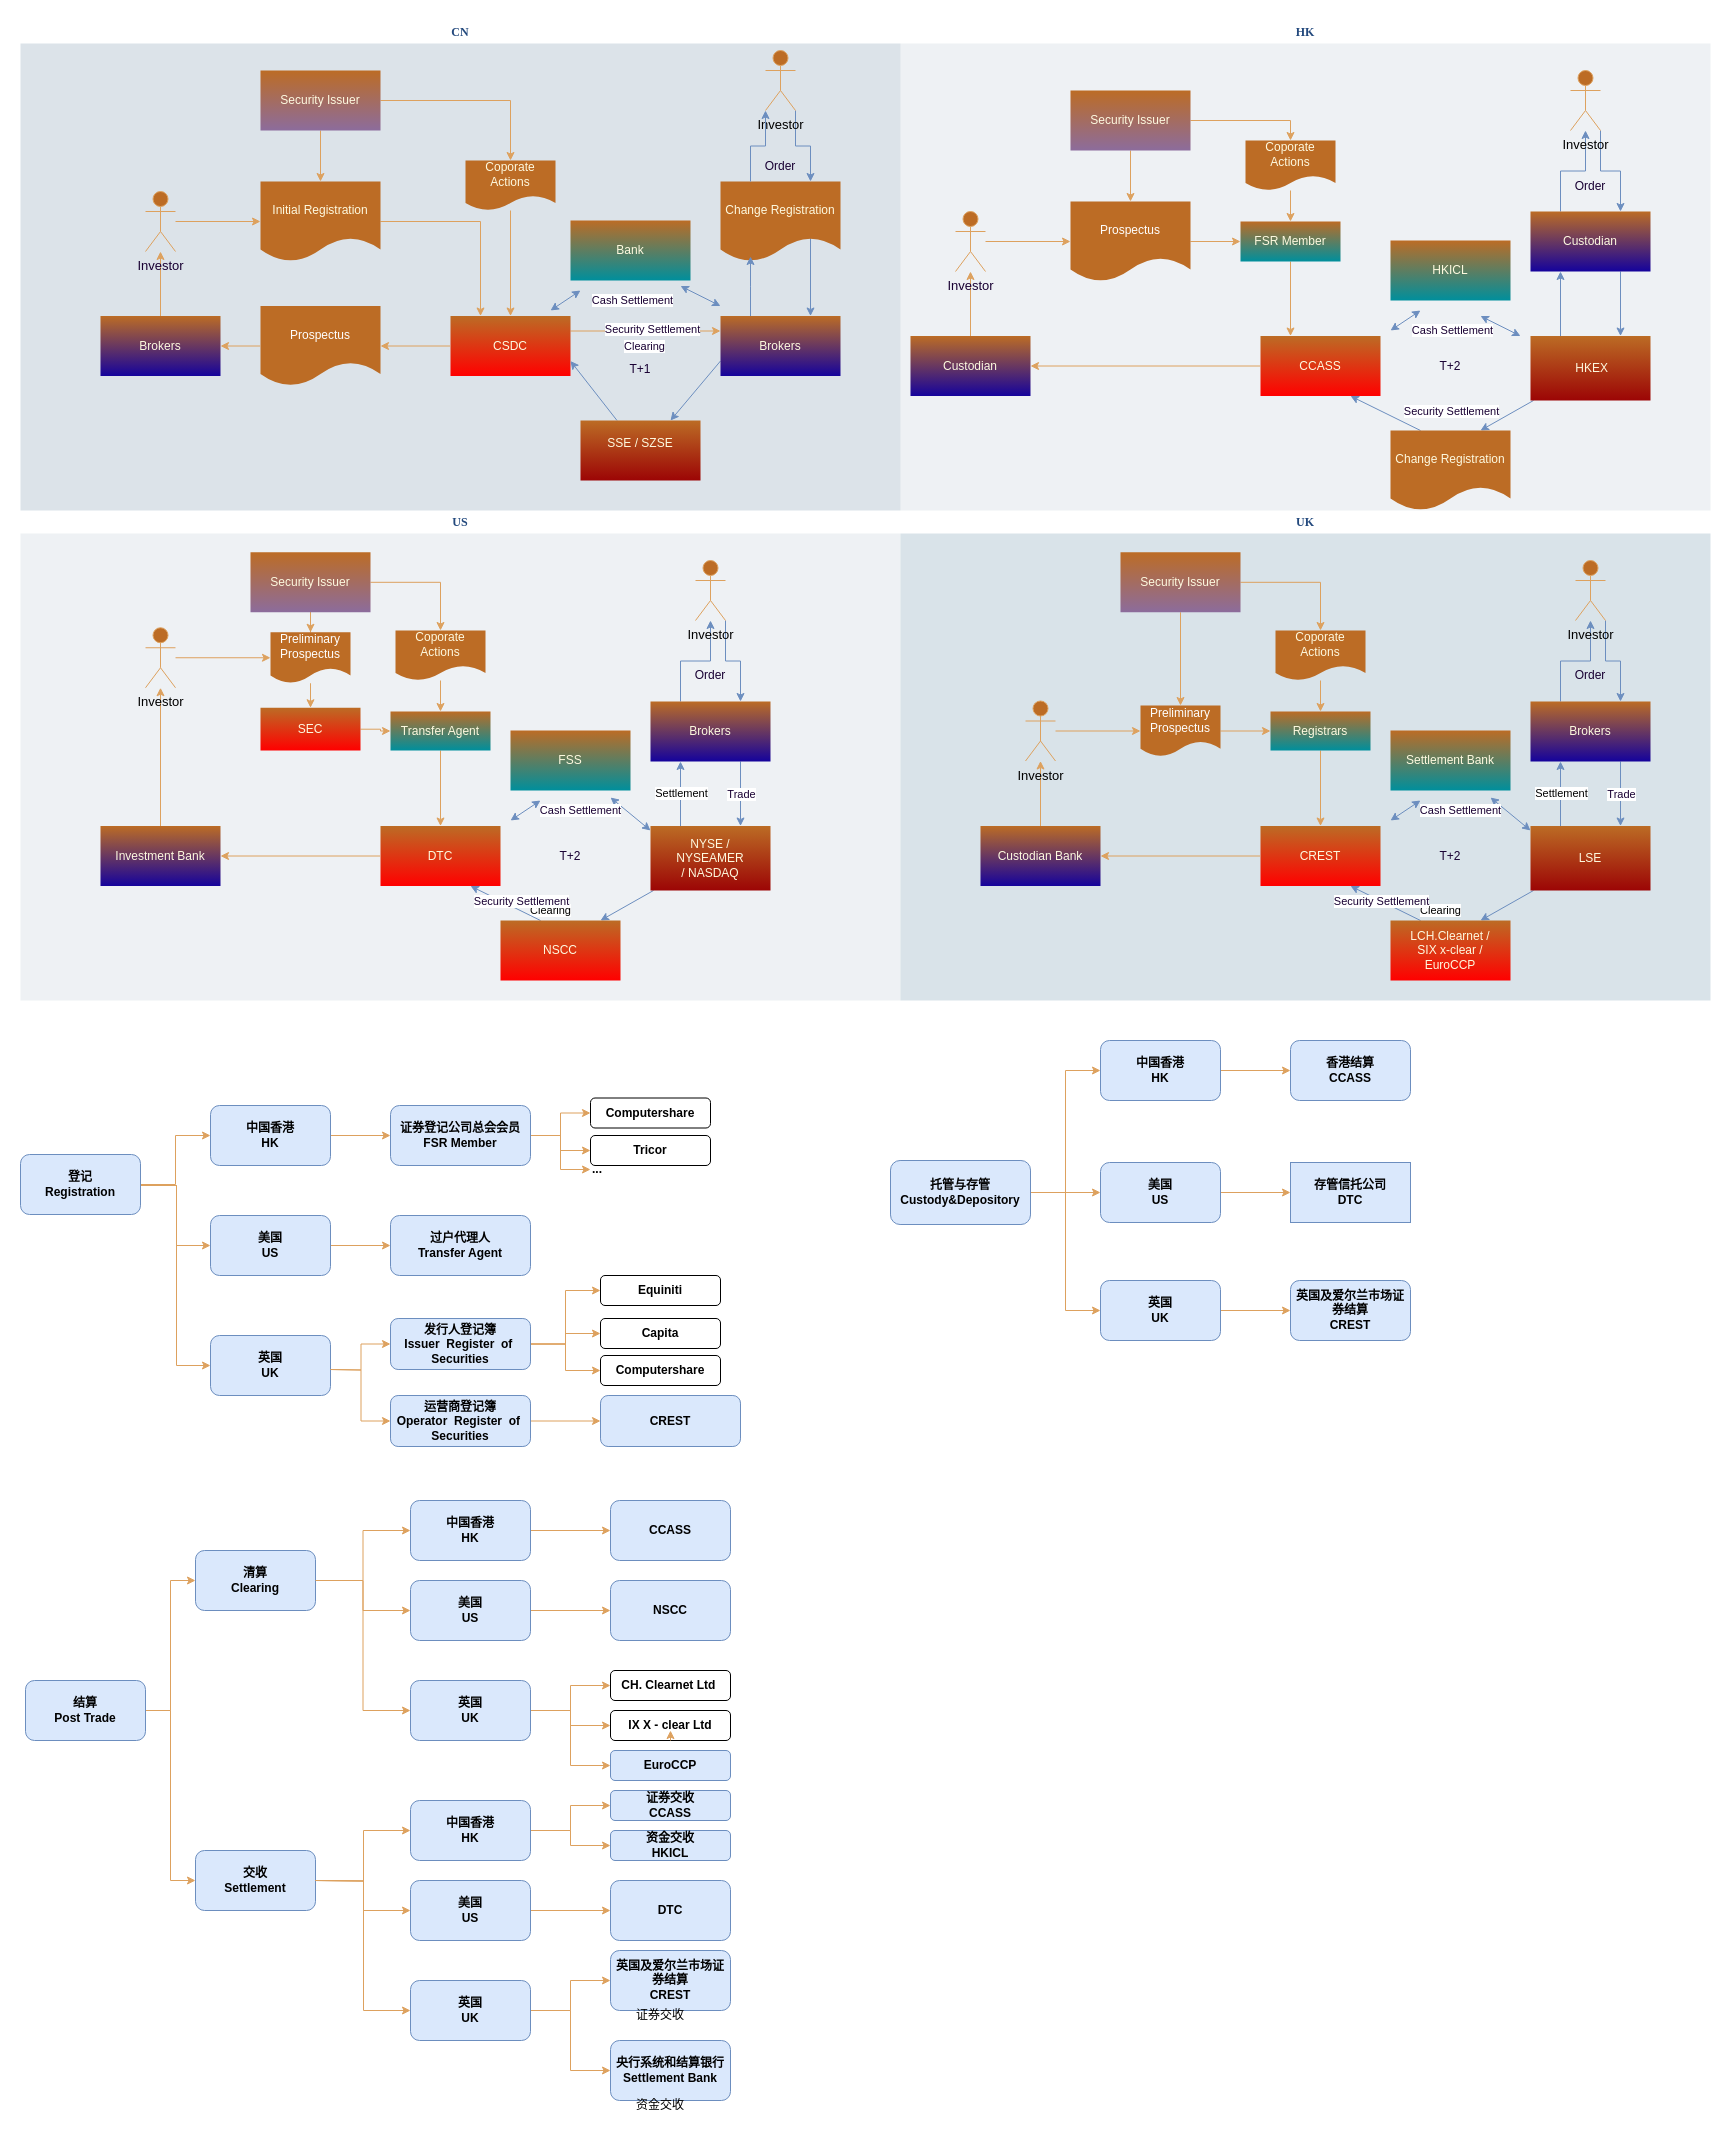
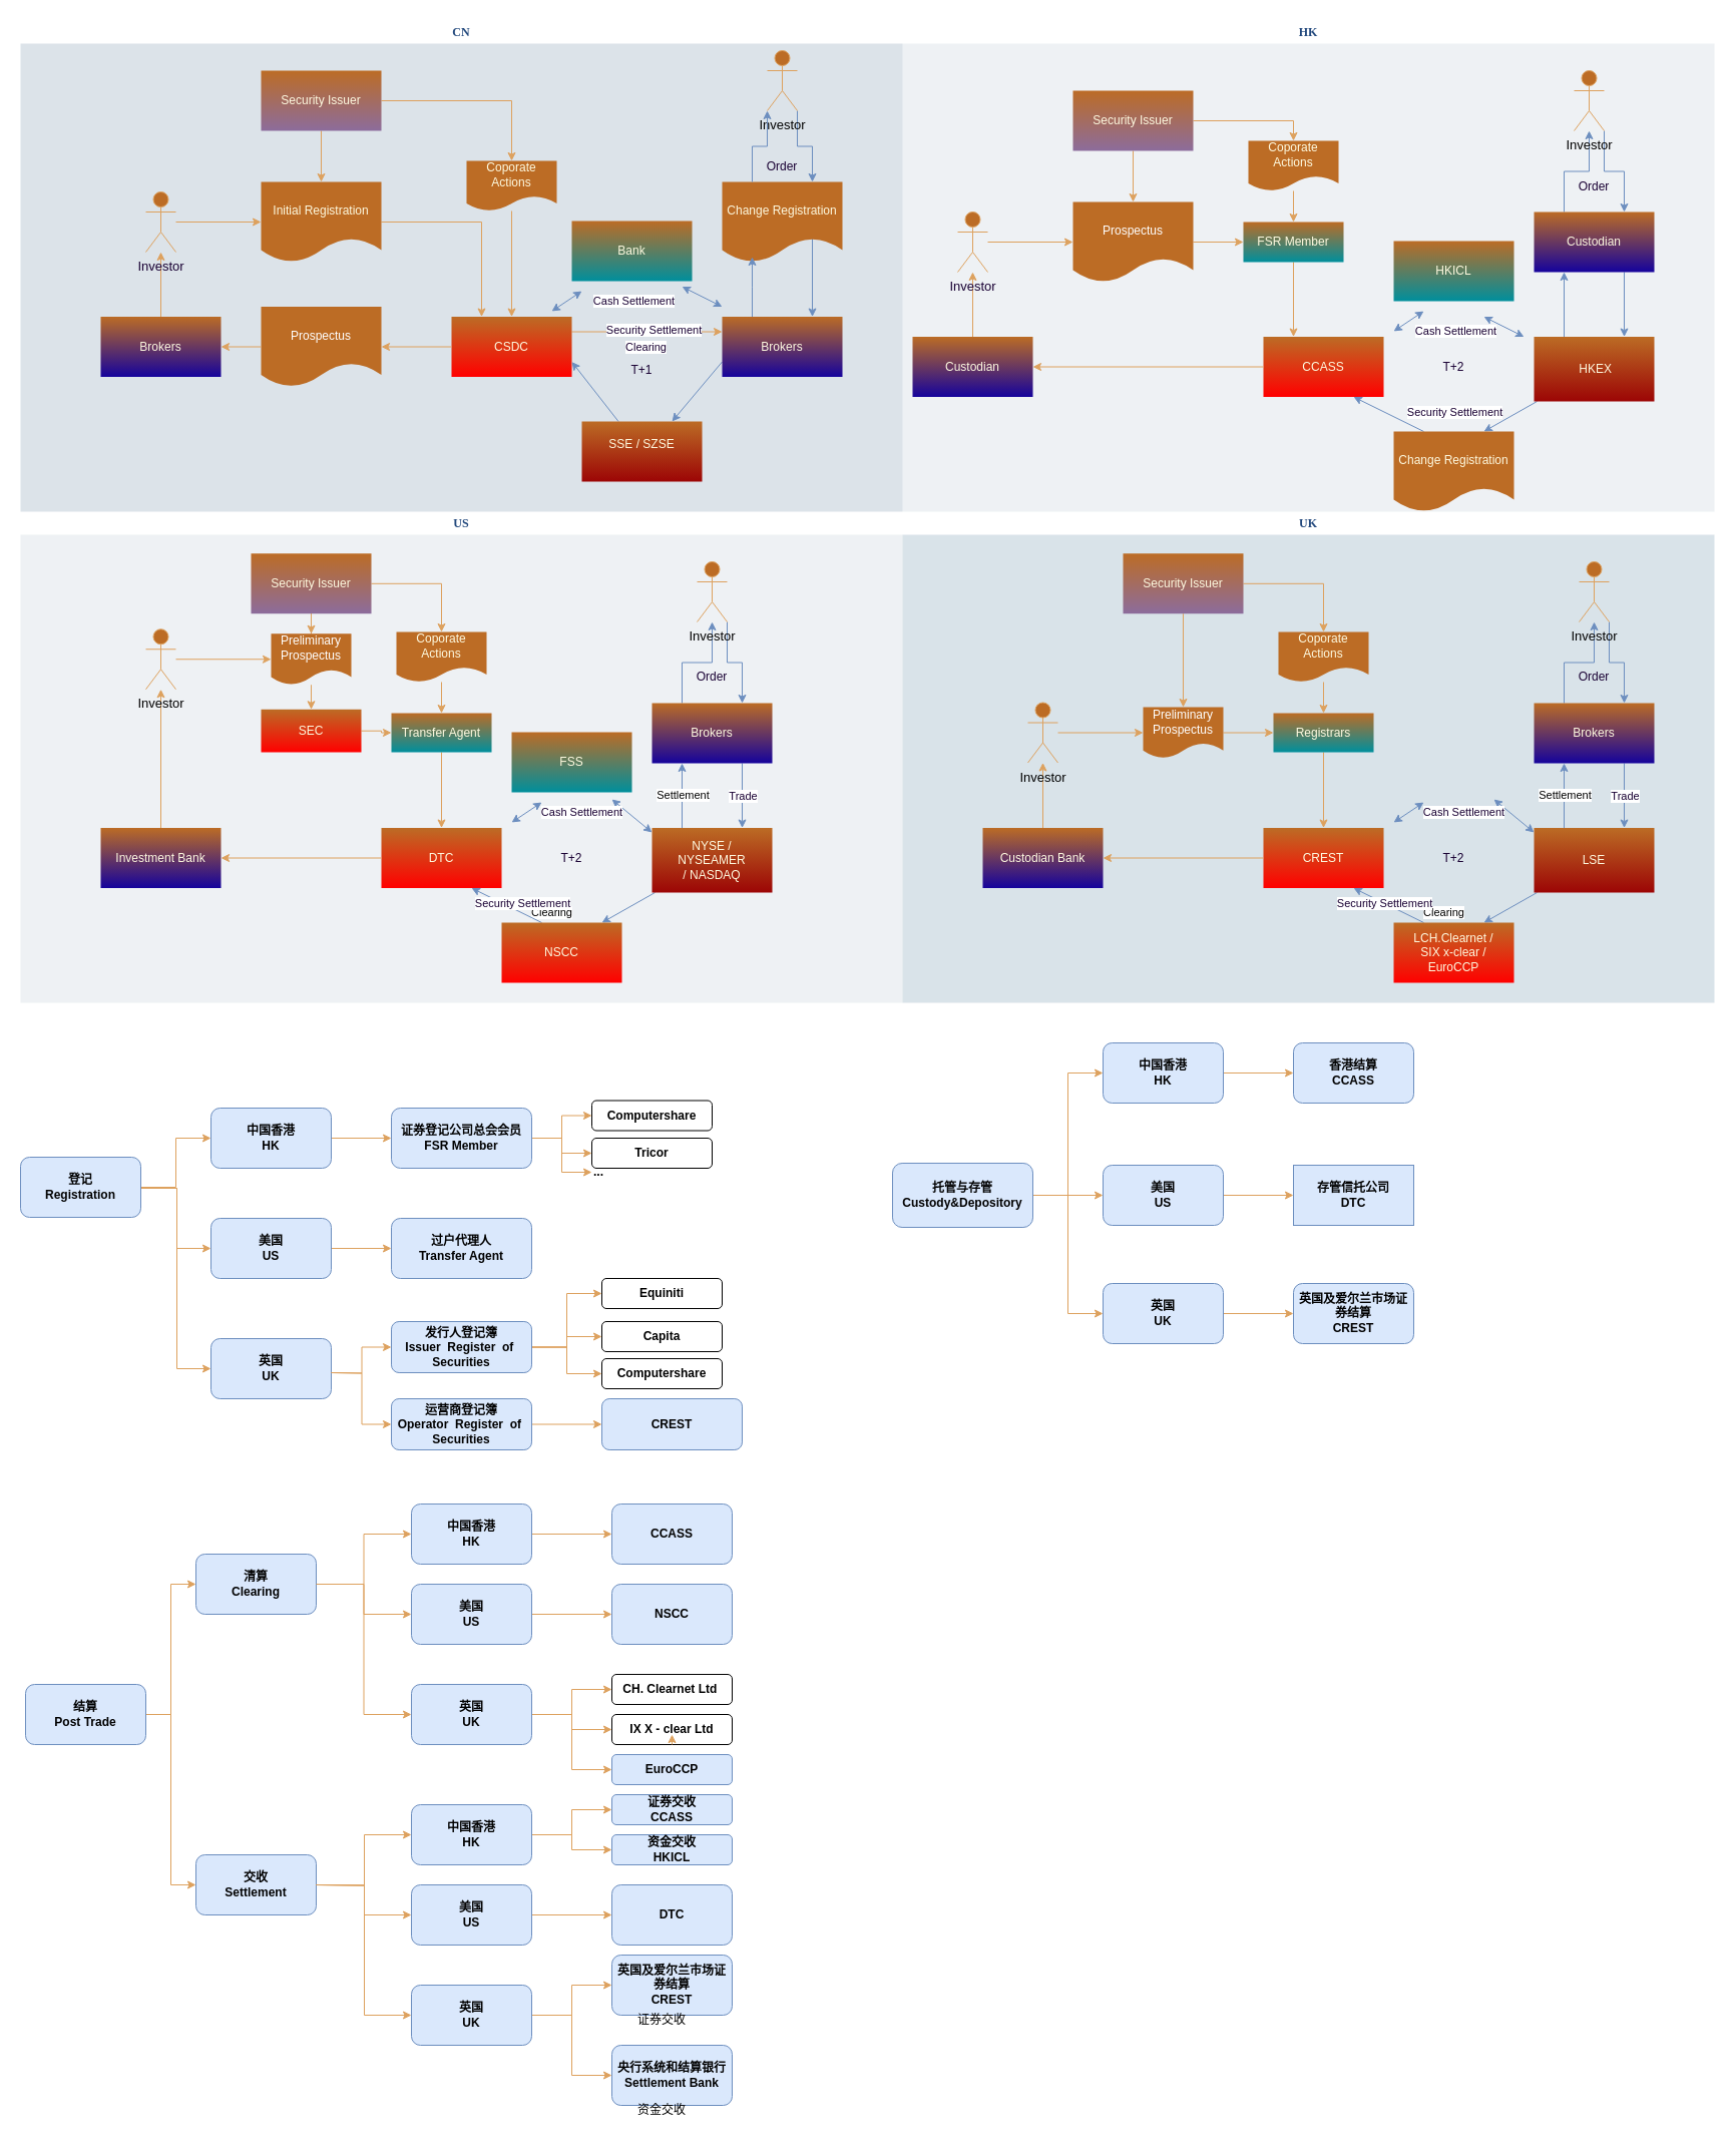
- <mxCell id="128" value="Settlement Bank" style="whiteSpace=wrap;shadow=0;fontColor=#FEFAE0;fontFamily=Helvetica;fontStyle=0;html=1;fontSize=12;plain-purple;strokeColor=none;fillColor=#BC6C25;spacing=6;verticalAlign=middle;labelBackgroundColor=none;gradientColor=#008F9C;" vertex="1" parent="114"><mxGeometry x="490" y="220" width="120" height="60" as="geometry" /></mxCell>
